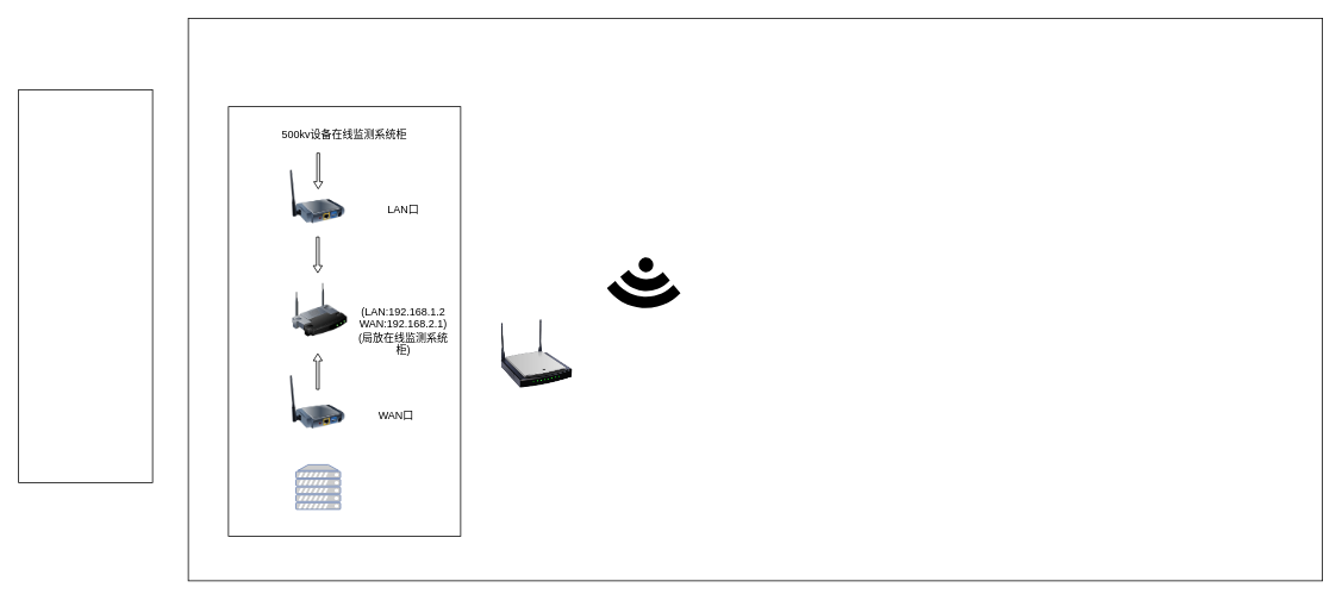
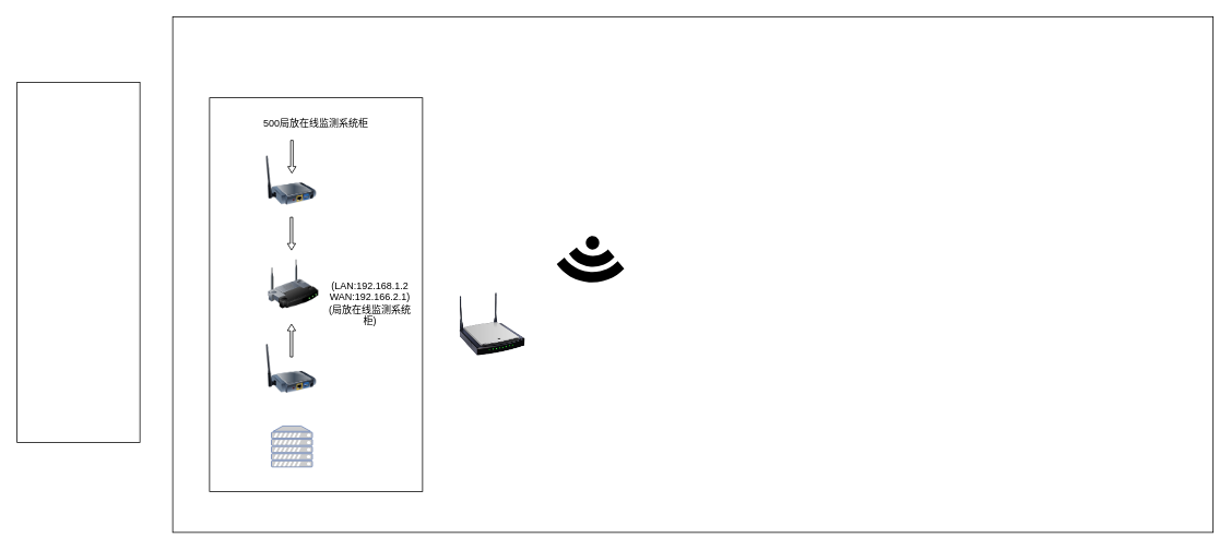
- <mxCell id="5" value="500kv设备在线监测系统柜" style="rounded=0;whiteSpace=wrap;html=1;fillColor=none;strokeColor=none;" vertex="1" parent="1"><mxGeometry x="310" y="121" width="150" height="60" as="geometry" /></mxCell>
+ <mxCell id="5" value="500局放在线监测系统柜" style="rounded=0;whiteSpace=wrap;html=1;fillColor=none;strokeColor=none;" vertex="1" parent="1"><mxGeometry x="310" y="121" width="150" height="60" as="geometry" /></mxCell>
- <mxCell id="11" value="LAN口" style="rounded=0;whiteSpace=wrap;html=1;fillColor=none;strokeColor=none;" vertex="1" parent="1"><mxGeometry x="427.5" y="220" width="46" height="30" as="geometry" /></mxCell>
- <mxCell id="13" value="(LAN:192.168.1.2&lt;div&gt;WAN:192.168.2.1)(局放在线监测系统柜)&lt;/div&gt;" style="rounded=0;whiteSpace=wrap;html=1;fillColor=none;strokeColor=none;" vertex="1" parent="1"><mxGeometry x="392.5" y="340" width="116" height="60" as="geometry" /></mxCell>
+ <mxCell id="13" value="(LAN:192.168.1.2&lt;div&gt;WAN:192.166.2.1)(局放在线监测系统柜)&lt;/div&gt;" style="rounded=0;whiteSpace=wrap;html=1;fillColor=none;strokeColor=none;" vertex="1" parent="1"><mxGeometry x="392.5" y="340" width="116" height="60" as="geometry" /></mxCell>
- <mxCell id="17" value="WAN口" style="rounded=0;whiteSpace=wrap;html=1;fillColor=none;strokeColor=none;" vertex="1" parent="1"><mxGeometry x="420" y="450" width="46" height="30" as="geometry" /></mxCell>
